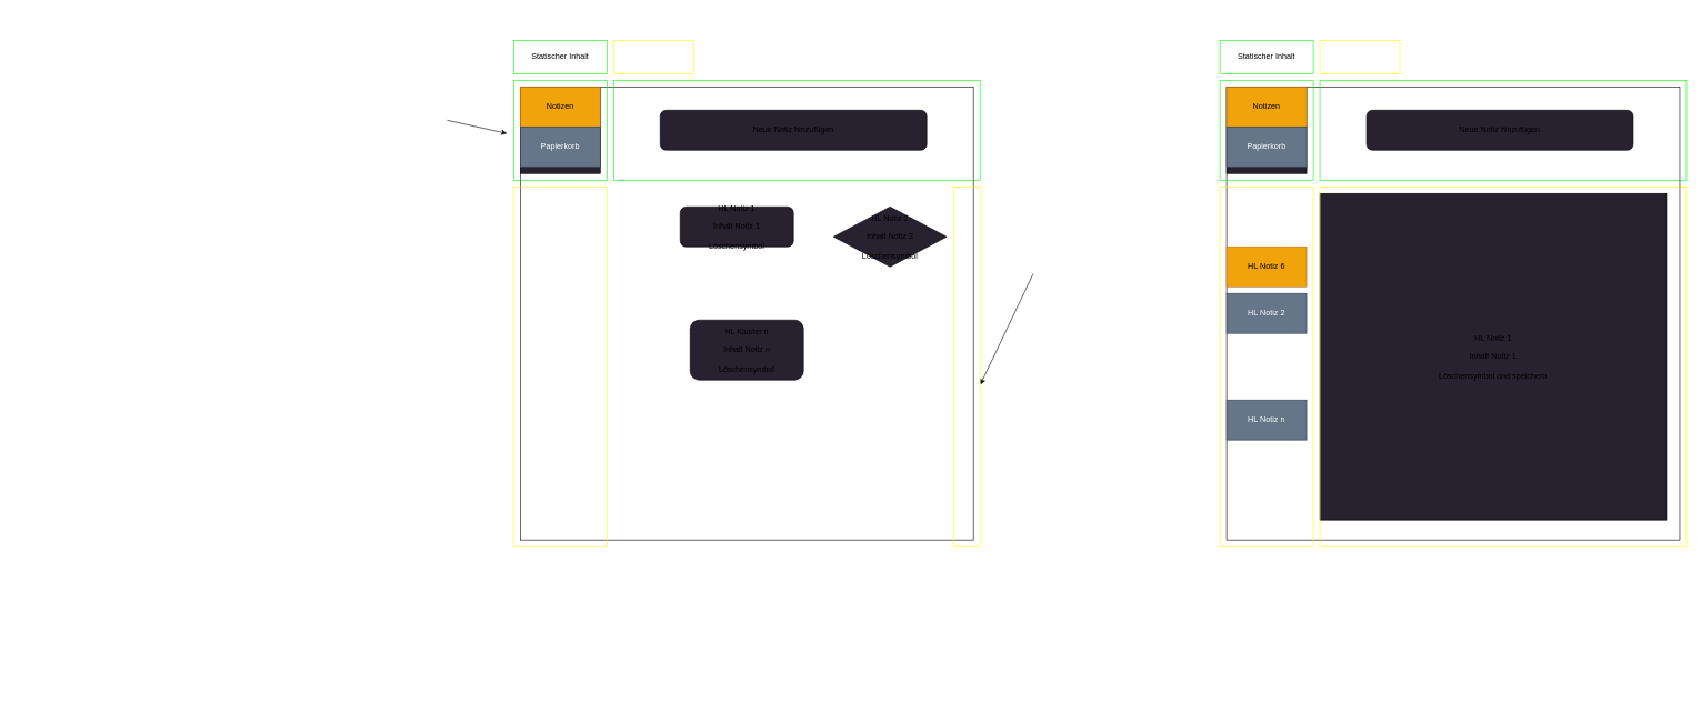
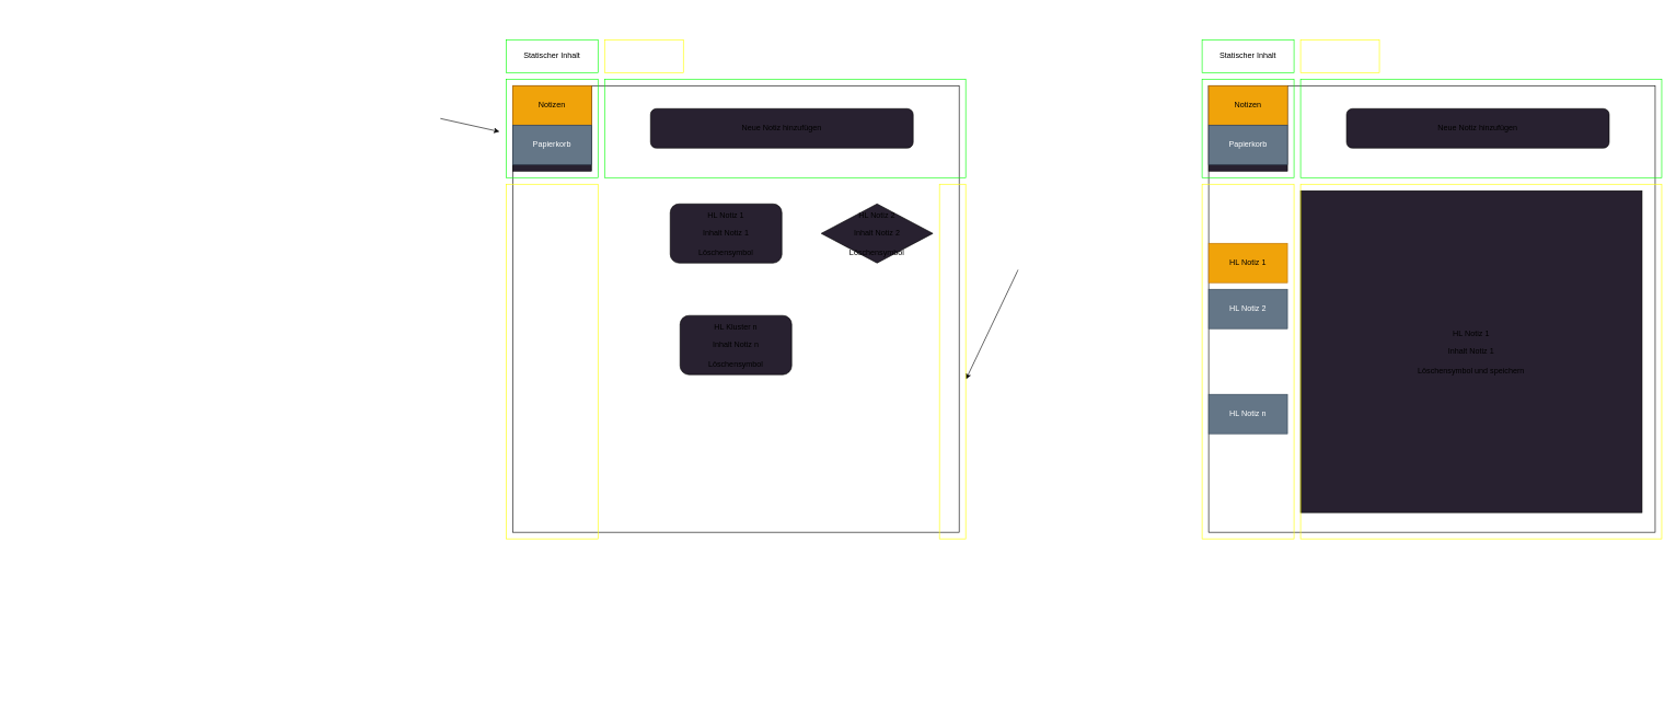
- <mxCell id="7" value="HL Notiz 1&lt;br&gt;&lt;br&gt;Inhalt Notiz 1&lt;br&gt;&lt;br&gt;Löschensymbol" style="rounded=1;whiteSpace=wrap;html=1;fillColor=#282130;" parent="1" vertex="1"><mxGeometry x="1020" y="310" width="170" height="60" as="geometry" /></mxCell>
+ <mxCell id="7" value="HL Notiz 1&lt;br&gt;&lt;br&gt;Inhalt Notiz 1&lt;br&gt;&lt;br&gt;Löschensymbol" style="rounded=1;whiteSpace=wrap;html=1;fillColor=#282130;" parent="1" vertex="1"><mxGeometry x="1020" y="310" width="170" height="90" as="geometry" /></mxCell>
- <mxCell id="33" value="HL Notiz 6" style="rounded=0;whiteSpace=wrap;html=1;fillColor=#f0a30a;fontColor=#000000;strokeColor=#BD7000;" parent="1" vertex="1"><mxGeometry x="1840" y="370" width="120" height="60" as="geometry" /></mxCell>
+ <mxCell id="33" value="HL Notiz 1" style="rounded=0;whiteSpace=wrap;html=1;fillColor=#f0a30a;fontColor=#000000;strokeColor=#BD7000;" parent="1" vertex="1"><mxGeometry x="1840" y="370" width="120" height="60" as="geometry" /></mxCell>
